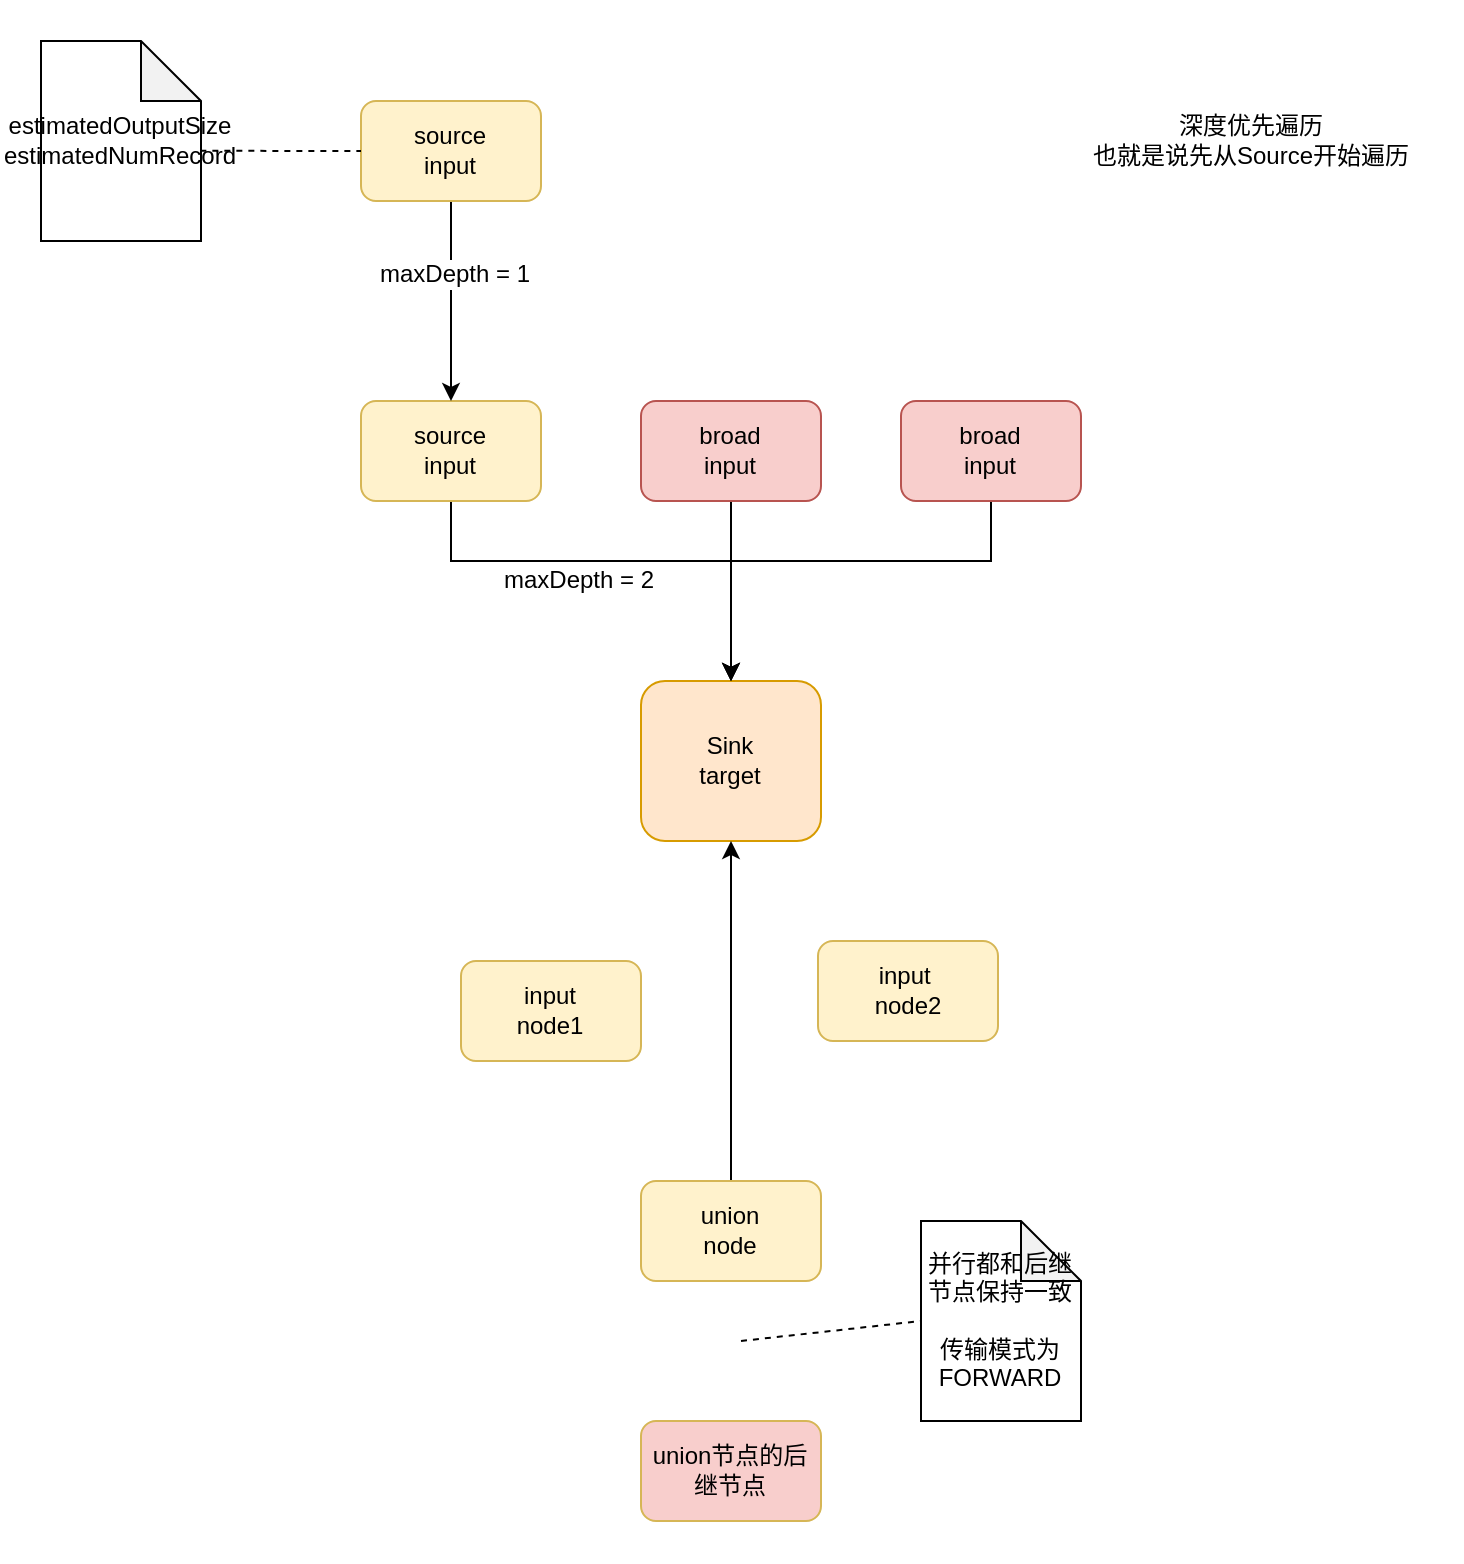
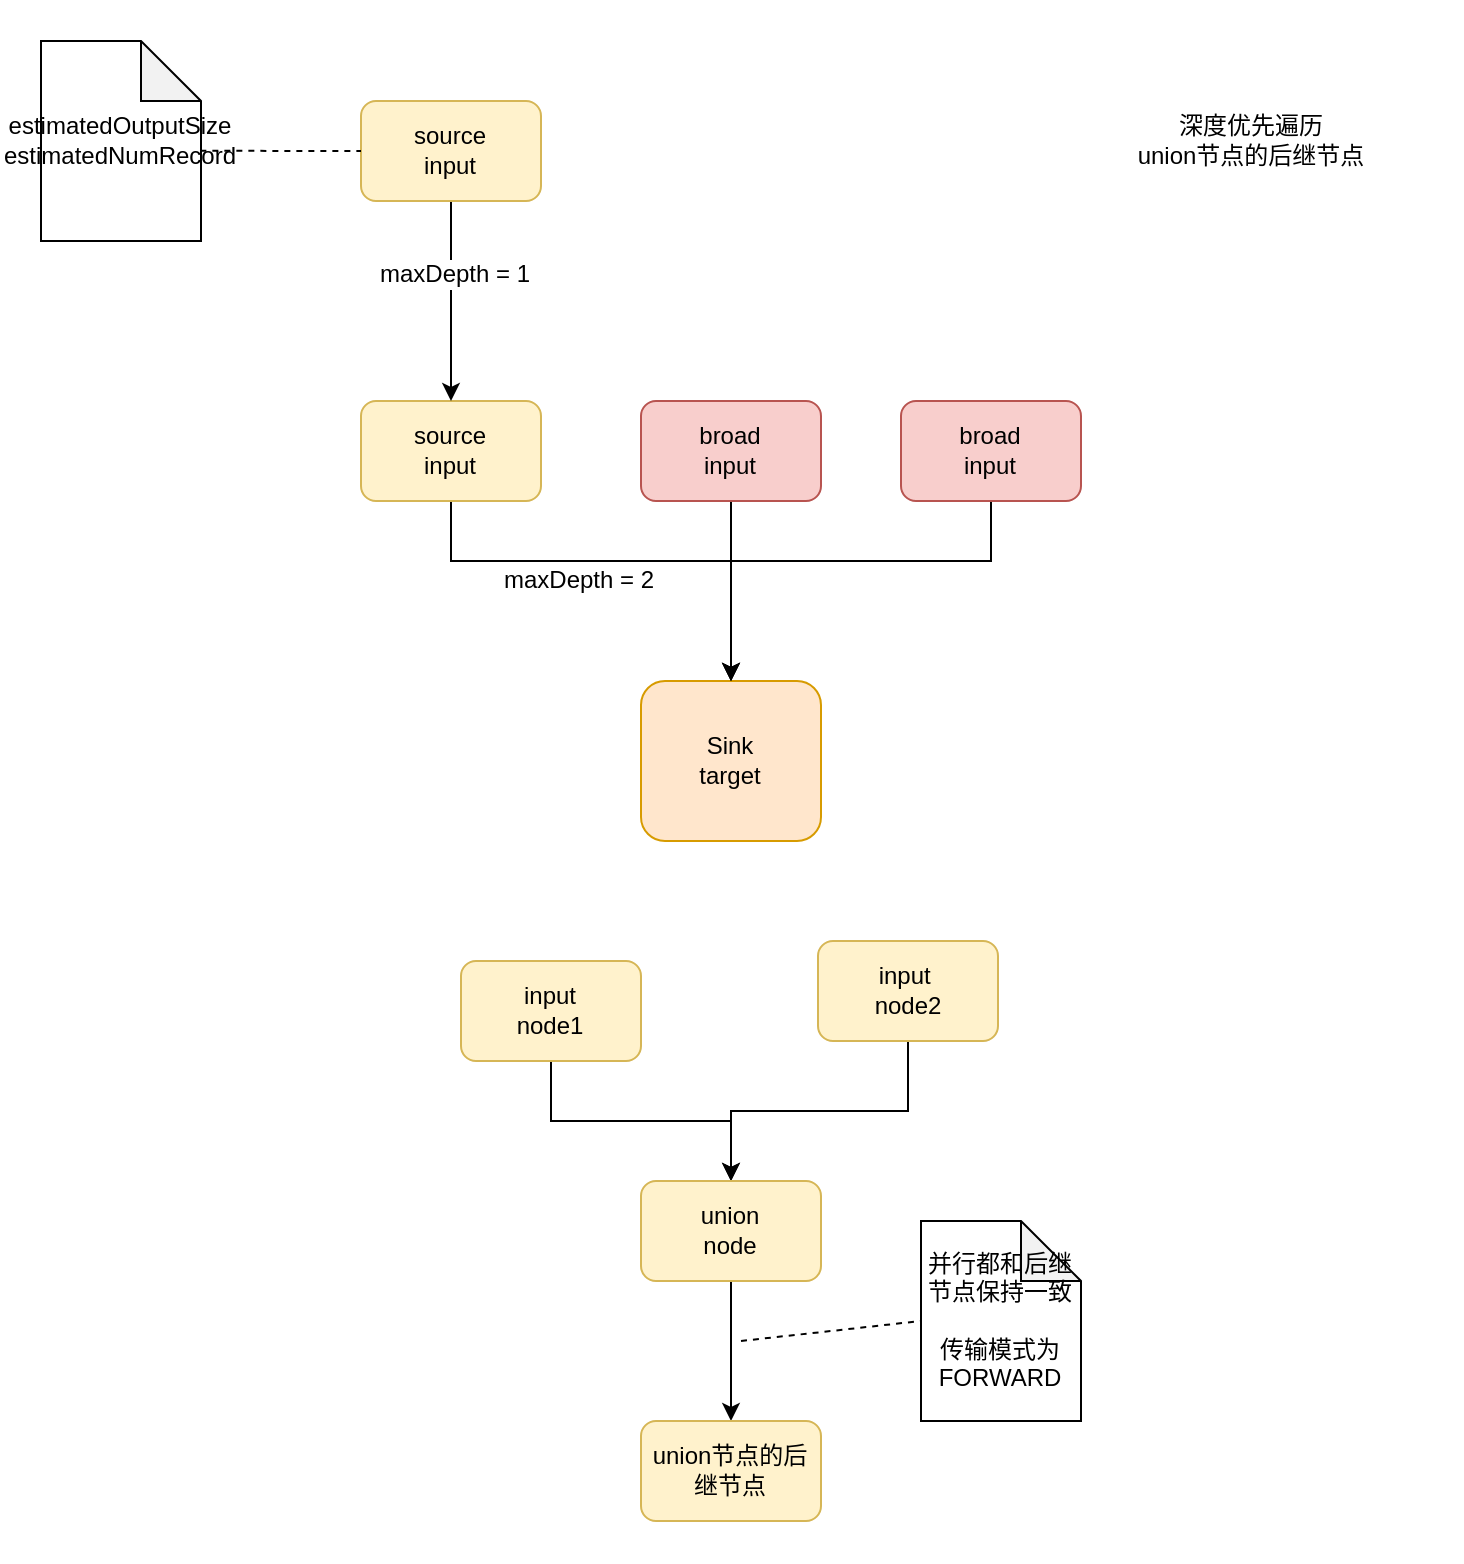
- <mxCell id="13" value="深度优先遍历&lt;br&gt;也就是说先从Source开始遍历" style="text;html=1;resizable=0;autosize=1;align=center;verticalAlign=middle;points=[];fillColor=none;strokeColor=none;rounded=0;" vertex="1" parent="1"><mxGeometry x="540" y="55" width="170" height="30" as="geometry" /></mxCell>
+ <mxCell id="13" value="深度优先遍历&lt;br&gt;union节点的后继节点" style="text;html=1;resizable=0;autosize=1;align=center;verticalAlign=middle;points=[];fillColor=none;strokeColor=none;rounded=0;" vertex="1" parent="1"><mxGeometry x="540" y="55" width="170" height="30" as="geometry" /></mxCell>
- <mxCell id="20" style="edgeStyle=orthogonalEdgeStyle;rounded=0;orthogonalLoop=1;jettySize=auto;html=1;" edge="1" parent="1" source="21" target="2"><mxGeometry relative="1" as="geometry" /></mxCell>
+ <mxCell id="20" style="edgeStyle=orthogonalEdgeStyle;rounded=0;orthogonalLoop=1;jettySize=auto;html=1;entryX=0.5;entryY=0;entryDx=0;entryDy=0;" edge="1" parent="1" source="21" target="22"><mxGeometry relative="1" as="geometry" /></mxCell>
+ <mxCell id="18" style="edgeStyle=orthogonalEdgeStyle;rounded=0;orthogonalLoop=1;jettySize=auto;html=1;entryX=0.5;entryY=0;entryDx=0;entryDy=0;" edge="1" parent="1" source="19" target="21"><mxGeometry relative="1" as="geometry" /></mxCell>
+ <mxCell id="16" style="edgeStyle=orthogonalEdgeStyle;rounded=0;orthogonalLoop=1;jettySize=auto;html=1;entryX=0.5;entryY=0;entryDx=0;entryDy=0;" edge="1" parent="1" source="17" target="21"><mxGeometry relative="1" as="geometry" /></mxCell>
- <mxCell id="22" value="union节点的后继节点" style="rounded=1;whiteSpace=wrap;html=1;fillColor=#f8cecc;strokeColor=#d6b656;" vertex="1" parent="1"><mxGeometry x="320" y="710" width="90" height="50" as="geometry" /></mxCell>
+ <mxCell id="22" value="union节点的后继节点" style="rounded=1;whiteSpace=wrap;html=1;fillColor=#fff2cc;strokeColor=#d6b656;" vertex="1" parent="1"><mxGeometry x="320" y="710" width="90" height="50" as="geometry" /></mxCell>
